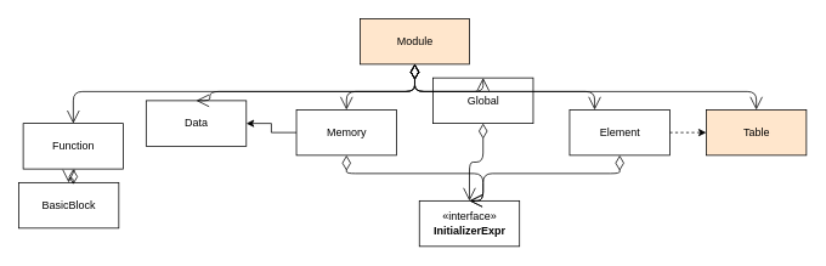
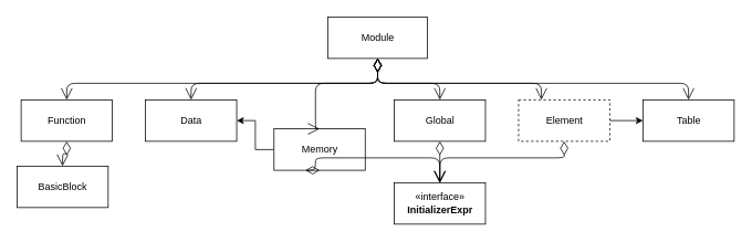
- <mxCell id="2" value="Module" style="html=1;fillColor=#ffe6cc;" vertex="1" parent="1"><mxGeometry x="395" y="20" width="120" height="50" as="geometry" /></mxCell>
+ <mxCell id="2" value="Module" style="html=1;" vertex="1" parent="1"><mxGeometry x="395" y="20" width="120" height="50" as="geometry" /></mxCell>
- <mxCell id="5" value="Global" style="html=1;" vertex="1" parent="1"><mxGeometry x="475" y="85" width="110" height="50" as="geometry" /></mxCell>
+ <mxCell id="5" value="Global" style="html=1;" vertex="1" parent="1"><mxGeometry x="475" y="120" width="110" height="50" as="geometry" /></mxCell>
- <mxCell id="8" value="Data" style="html=1;" vertex="1" parent="1"><mxGeometry x="160" y="110" width="110" height="50" as="geometry" /></mxCell>
+ <mxCell id="8" value="Data" style="html=1;" vertex="1" parent="1"><mxGeometry x="175" y="120" width="110" height="50" as="geometry" /></mxCell>
- <mxCell id="4" value="Memory" style="html=1;" vertex="1" parent="1"><mxGeometry x="325" y="120" width="110" height="50" as="geometry" /></mxCell>
+ <mxCell id="4" value="Memory" style="html=1;" vertex="1" parent="1"><mxGeometry x="330" y="155" width="110" height="50" as="geometry" /></mxCell>
- <mxCell id="7" value="Element" style="html=1;" vertex="1" parent="1"><mxGeometry x="625" y="120" width="110" height="50" as="geometry" /></mxCell>
+ <mxCell id="7" value="Element" style="html=1;dashed=1;" vertex="1" parent="1"><mxGeometry x="625" y="120" width="110" height="50" as="geometry" /></mxCell>
- <mxCell id="6" value="" style="edgeStyle=orthogonalEdgeStyle;rounded=0;orthogonalLoop=1;jettySize=auto;html=1;dashed=1;" edge="1" parent="1" source="7" target="10"><mxGeometry relative="1" as="geometry" /></mxCell>
+ <mxCell id="6" value="" style="edgeStyle=orthogonalEdgeStyle;rounded=0;orthogonalLoop=1;jettySize=auto;html=1;" edge="1" parent="1" source="7" target="10"><mxGeometry relative="1" as="geometry" /></mxCell>
- <mxCell id="10" value="Table" style="html=1;fillColor=#ffe6cc;" vertex="1" parent="1"><mxGeometry x="775" y="120" width="110" height="50" as="geometry" /></mxCell>
+ <mxCell id="10" value="Table" style="html=1;" vertex="1" parent="1"><mxGeometry x="775" y="120" width="110" height="50" as="geometry" /></mxCell>
- <mxCell id="9" value="Function" style="html=1;" vertex="1" parent="1"><mxGeometry x="25" y="135" width="110" height="50" as="geometry" /></mxCell>
+ <mxCell id="9" value="Function" style="html=1;" vertex="1" parent="1"><mxGeometry x="25" y="120" width="110" height="50" as="geometry" /></mxCell>
- <mxCell id="19" value="«interface»&lt;br&gt;&lt;b&gt;InitializerExpr&lt;/b&gt;" style="html=1;" vertex="1" parent="1"><mxGeometry x="460" y="220" width="110" height="50" as="geometry" /></mxCell>
+ <mxCell id="19" value="«interface»&lt;br&gt;&lt;b&gt;InitializerExpr&lt;/b&gt;" style="html=1;" vertex="1" parent="1"><mxGeometry x="475" y="220" width="110" height="50" as="geometry" /></mxCell>
